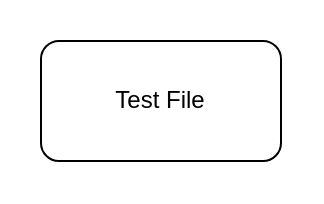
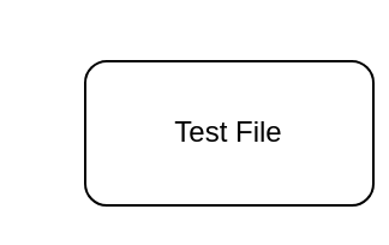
- <mxCell id="2" value="Test File" style="rounded=1;whiteSpace=wrap;html=1;" vertex="1" parent="1"><mxGeometry x="20" y="20" width="120" height="60" as="geometry" /></mxCell>
+ <mxCell id="2" value="Test File" style="rounded=1;whiteSpace=wrap;html=1;" vertex="1" parent="1"><mxGeometry x="35" y="25" width="120" height="60" as="geometry" /></mxCell>
